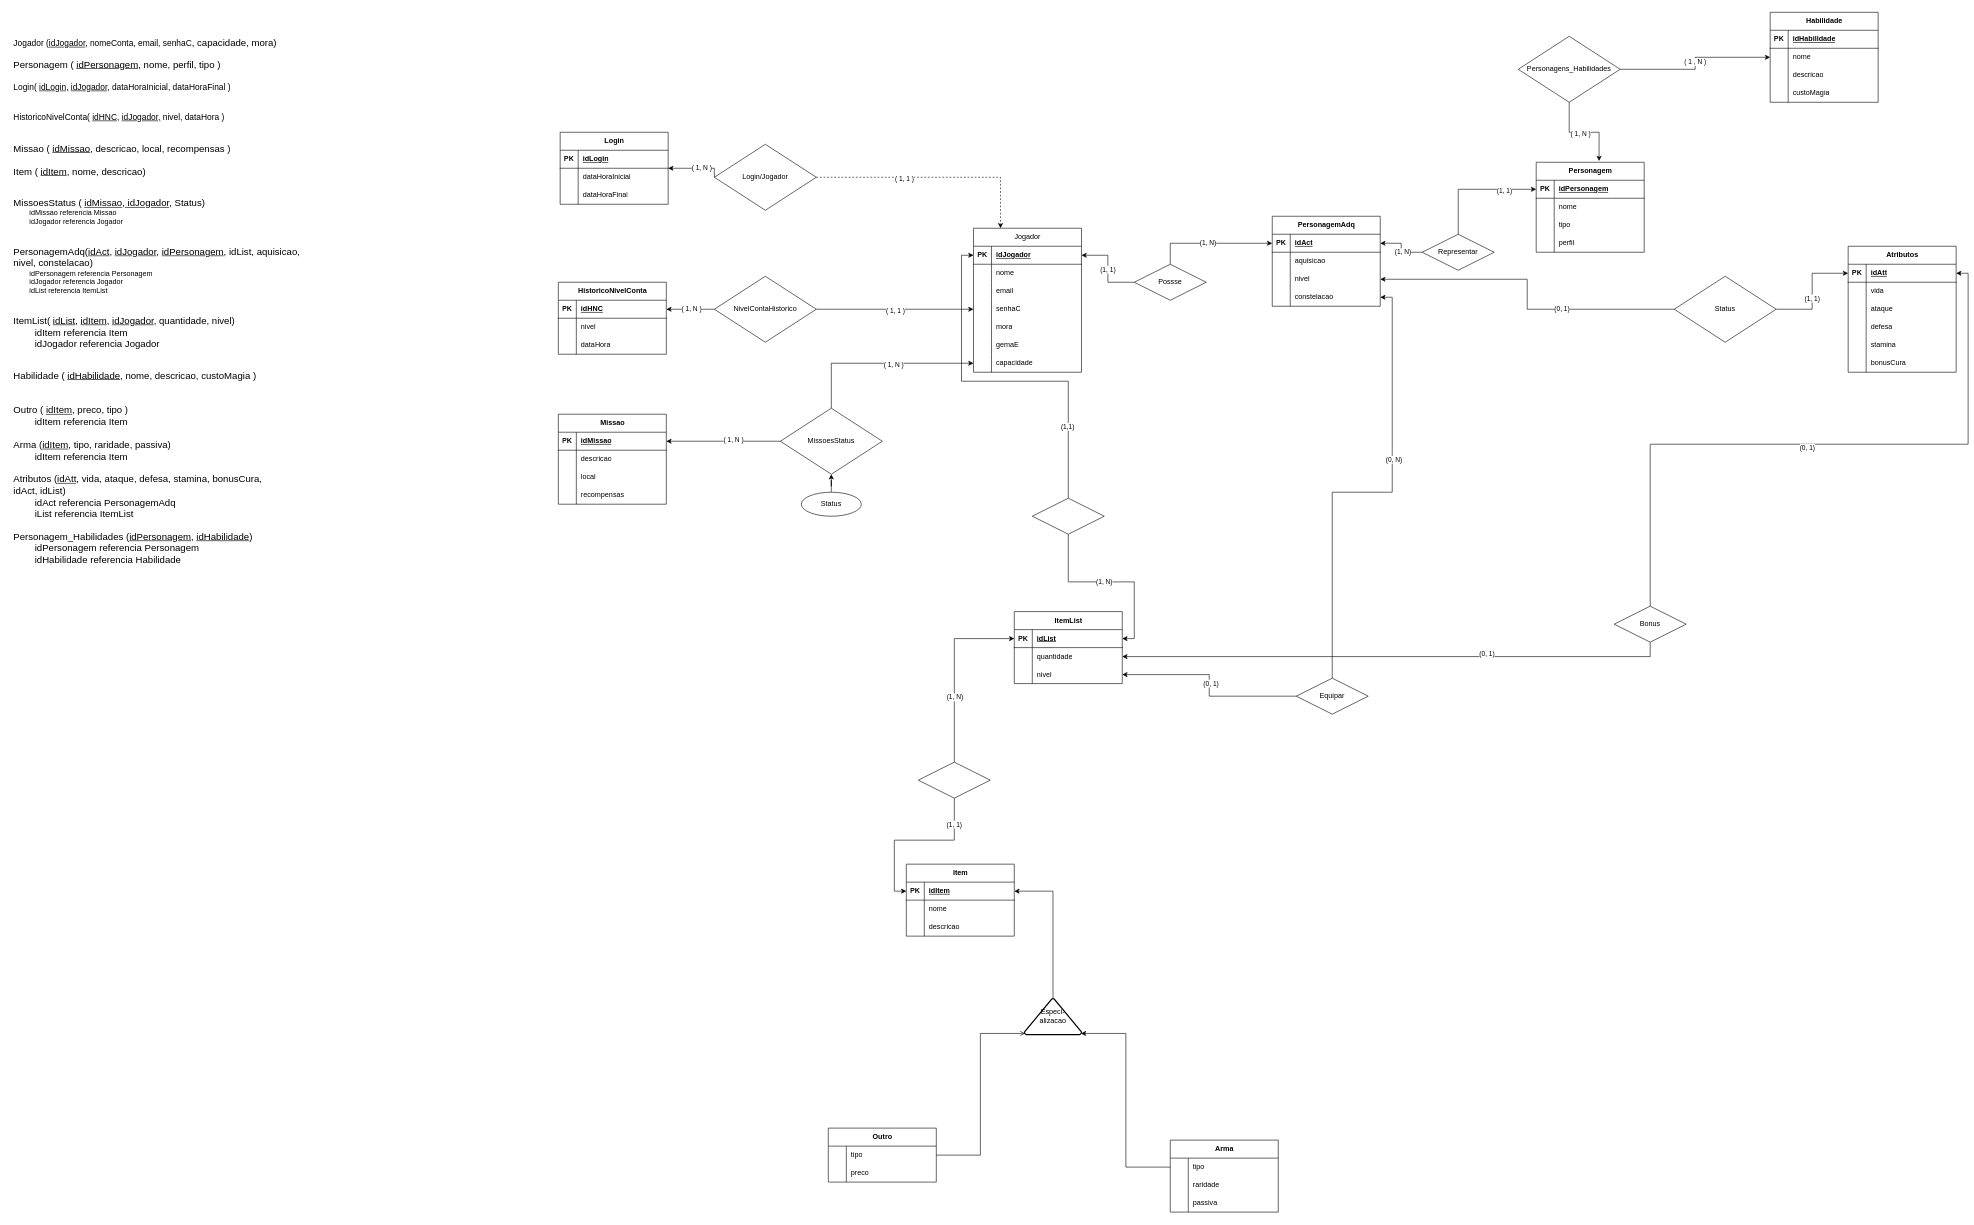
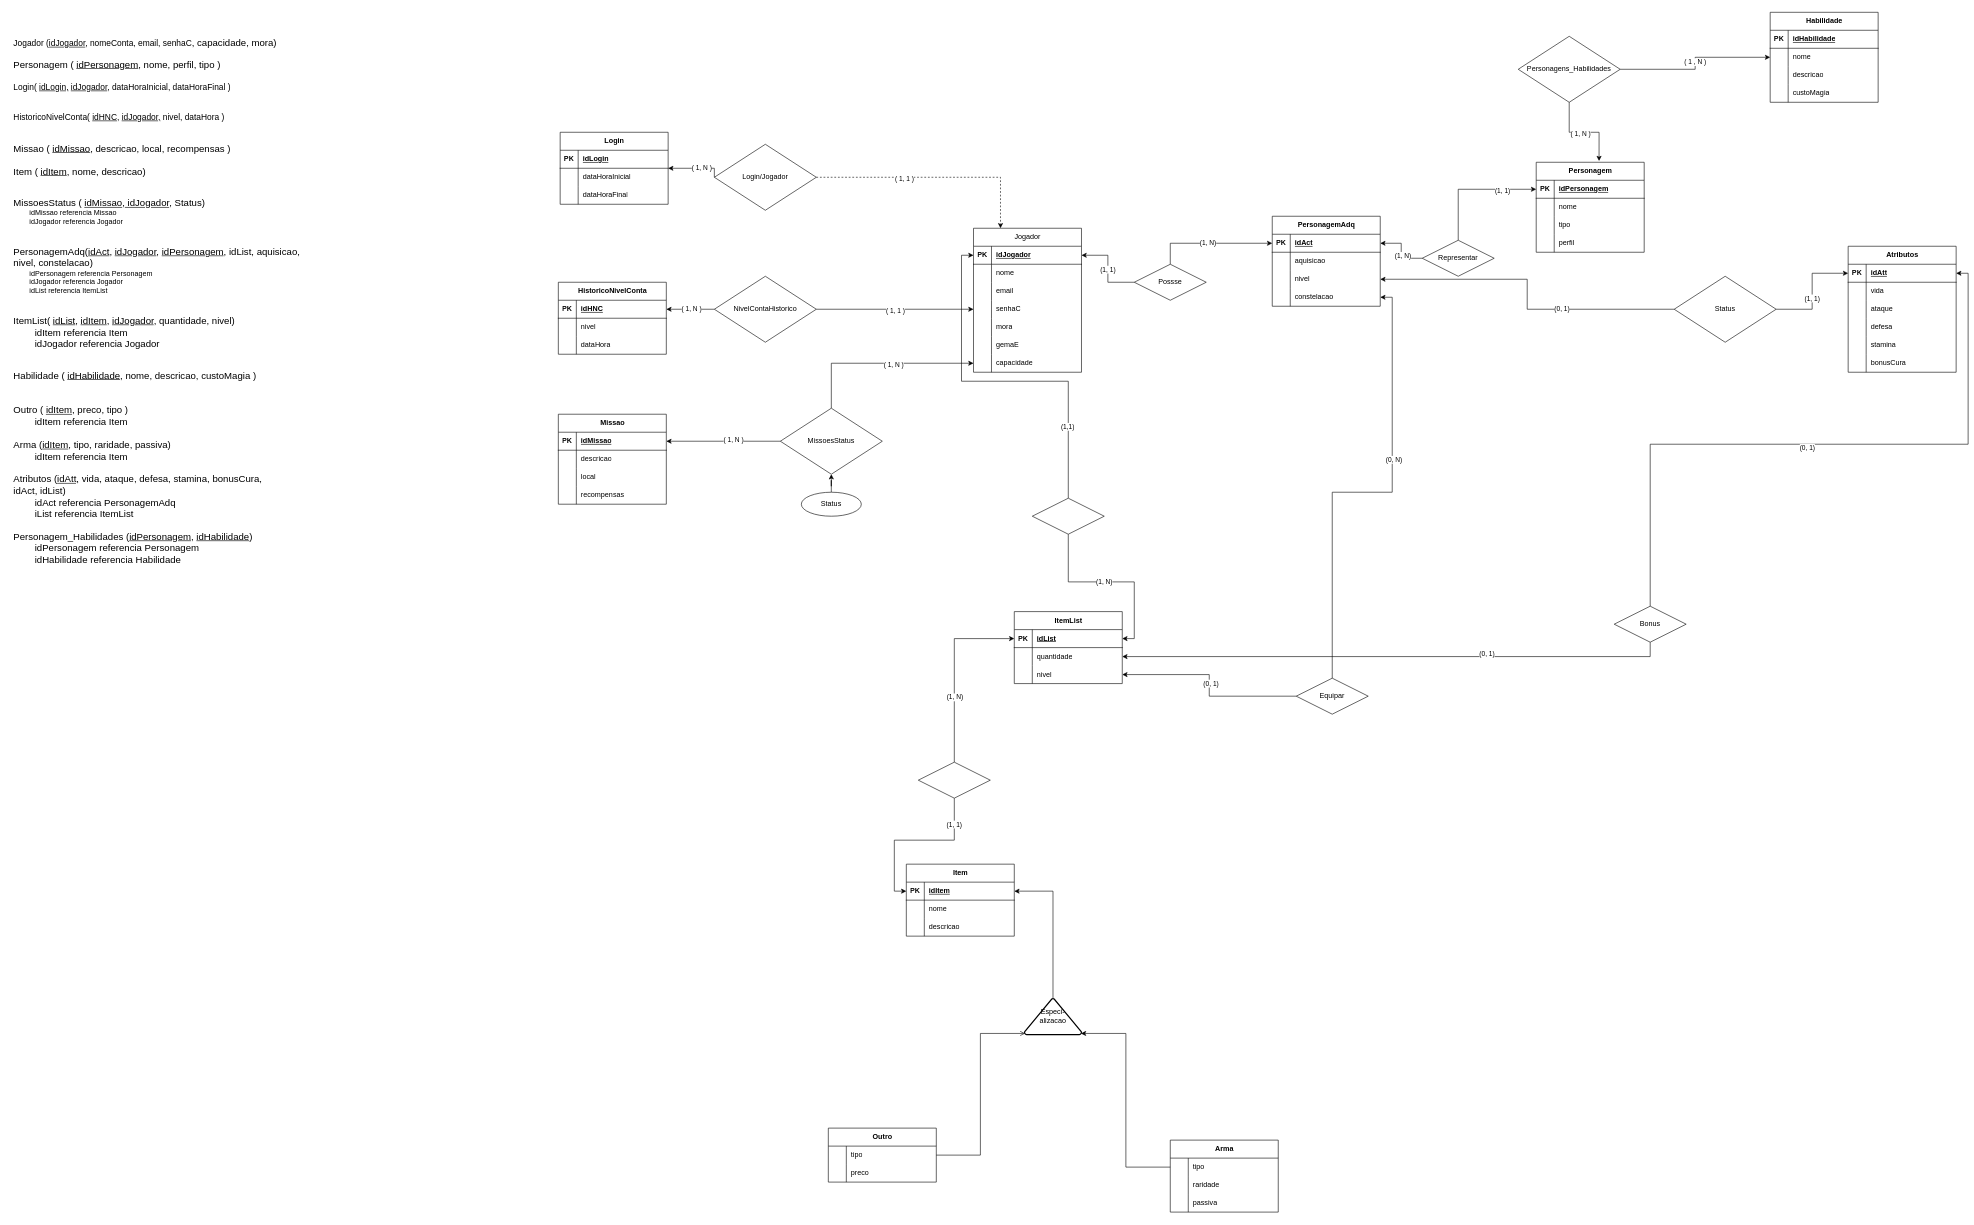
- <mxCell id="161" value="Representar" style="shape=rhombus;perimeter=rhombusPerimeter;whiteSpace=wrap;html=1;align=center;" parent="1" vertex="1"><mxGeometry x="2370" y="390" width="120" height="60" as="geometry" /></mxCell>
+ <mxCell id="161" value="Representar" style="shape=rhombus;perimeter=rhombusPerimeter;whiteSpace=wrap;html=1;align=center;" parent="1" vertex="1"><mxGeometry x="2370" y="400" width="120" height="60" as="geometry" /></mxCell>
